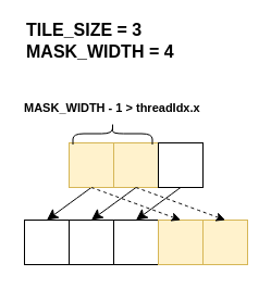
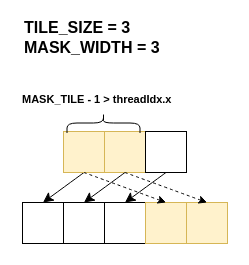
- <mxCell id="6" value="TILE_SIZE = 3&lt;div&gt;MASK_WIDTH = 4&lt;/div&gt;" style="text;html=1;align=left;verticalAlign=middle;whiteSpace=wrap;rounded=0;fontSize=16;fontStyle=1" vertex="1" parent="1"><mxGeometry x="22" y="20" width="185.5" height="34" as="geometry" /></mxCell>
+ <mxCell id="6" value="TILE_SIZE = 3&lt;div&gt;MASK_WIDTH = 3&lt;/div&gt;" style="text;html=1;align=left;verticalAlign=middle;whiteSpace=wrap;rounded=0;fontSize=16;fontStyle=1" vertex="1" parent="1"><mxGeometry x="22" y="20" width="185.5" height="34" as="geometry" /></mxCell>
- <mxCell id="17" value="&lt;div&gt;&lt;font style=&quot;font-size: 11px;&quot;&gt;MASK_WIDTH - 1 &amp;gt; threadIdx.x&lt;/font&gt;&lt;/div&gt;" style="text;html=1;align=left;verticalAlign=middle;whiteSpace=wrap;rounded=0;fontSize=16;fontStyle=1" vertex="1" parent="1"><mxGeometry x="20" y="80" width="174" height="34" as="geometry" /></mxCell>
+ <mxCell id="17" value="&lt;div&gt;&lt;font style=&quot;font-size: 11px;&quot;&gt;MASK_TILE - 1 &amp;gt; threadIdx.x&lt;/font&gt;&lt;/div&gt;" style="text;html=1;align=left;verticalAlign=middle;whiteSpace=wrap;rounded=0;fontSize=16;fontStyle=1" vertex="1" parent="1"><mxGeometry x="20" y="80" width="174" height="34" as="geometry" /></mxCell>
